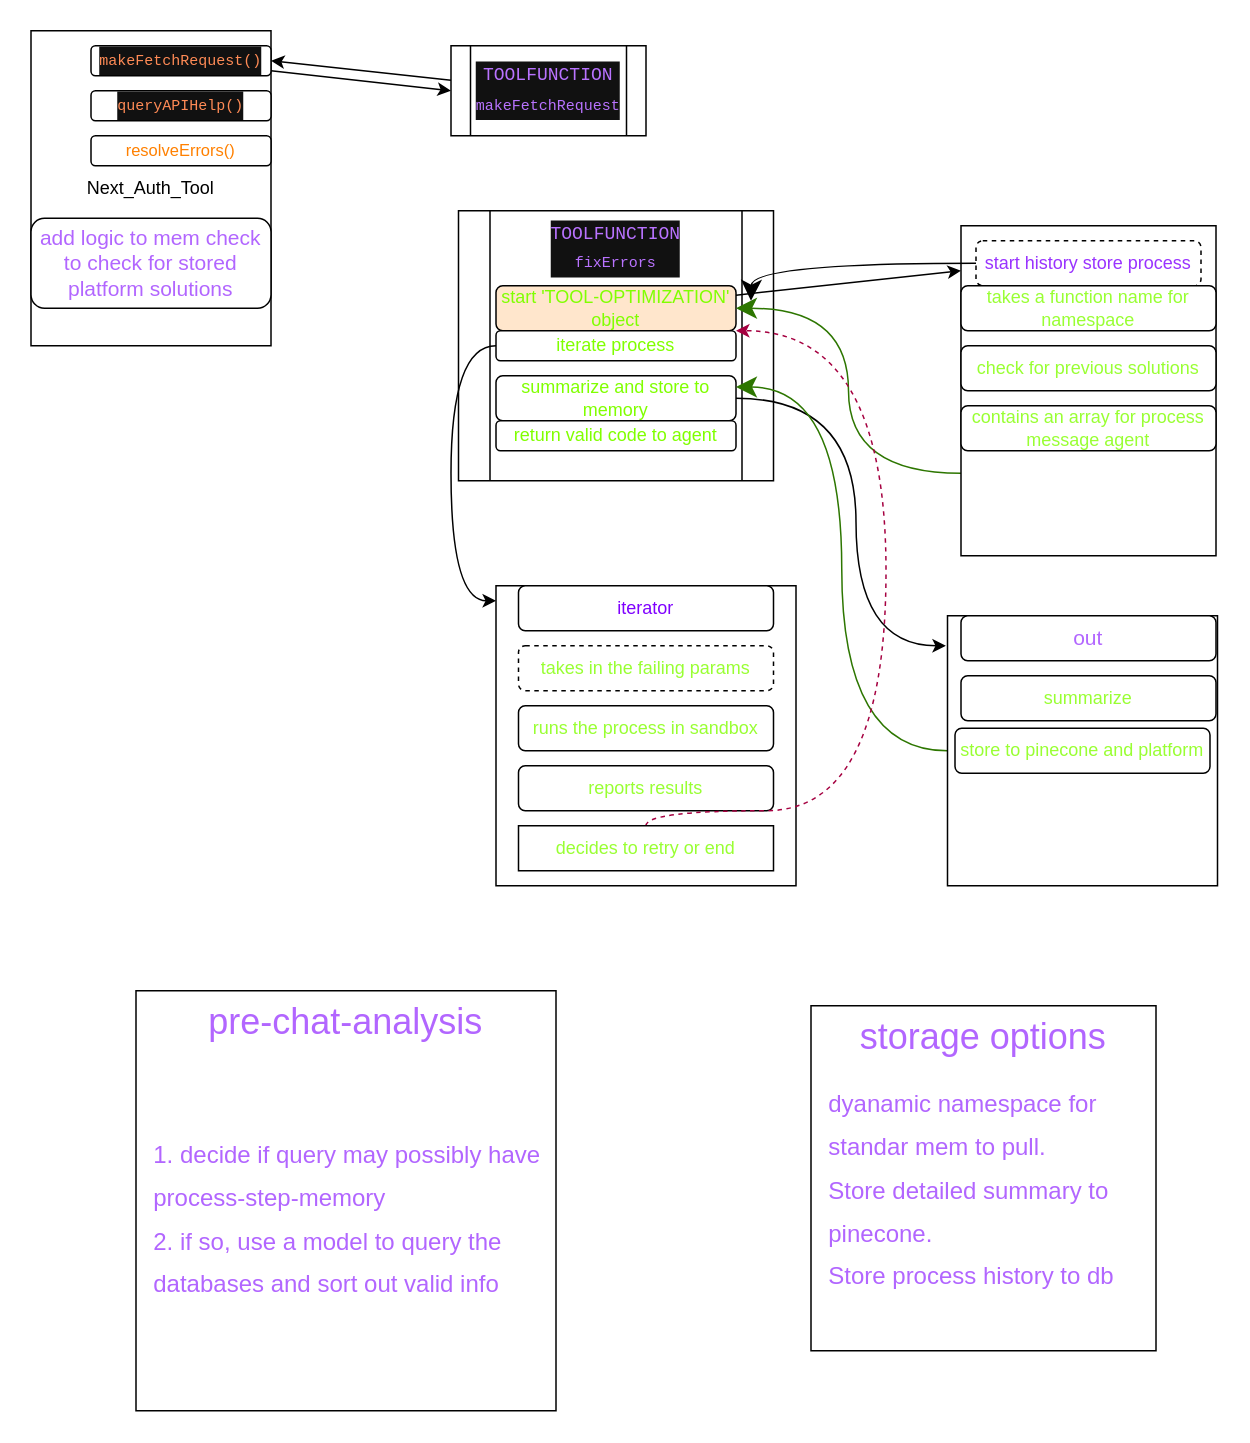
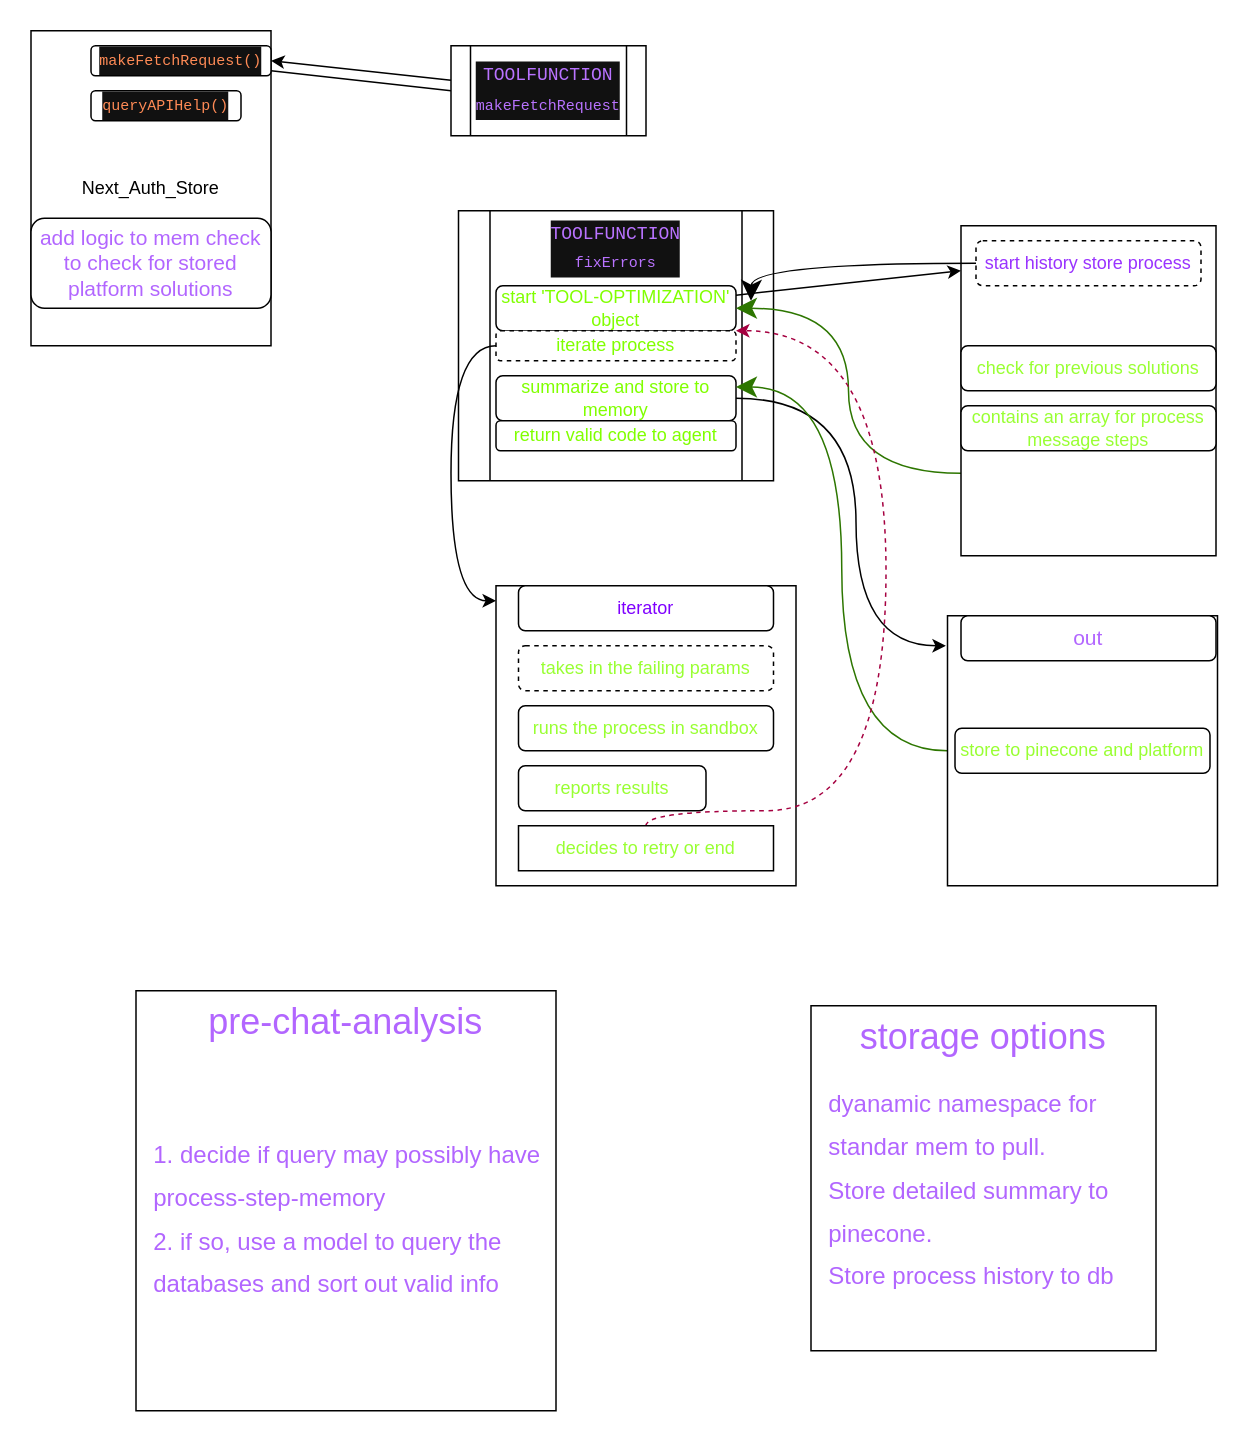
- <mxCell id="3" style="edgeStyle=none;html=1;entryX=0;entryY=0.5;entryDx=0;entryDy=0;fontSize=12;fontColor=#FF8000;" parent="1" source="4" target="8" edge="1"><mxGeometry relative="1" as="geometry" /></mxCell>
+ <mxCell id="3" style="edgeStyle=none;html=1;entryX=0;entryY=0.5;entryDx=0;entryDy=0;fontSize=12;fontColor=#FF8000;endArrow=none;" parent="1" source="4" target="8" edge="1"><mxGeometry relative="1" as="geometry" /></mxCell>
- <mxCell id="5" value="&lt;div style=&quot;color: rgb(255, 139, 86); background-color: rgb(17, 17, 17); font-family: Consolas, &amp;quot;Courier New&amp;quot;, monospace; font-size: 10px; line-height: 19px;&quot;&gt;queryAPIHelp()&lt;/div&gt;" style="rounded=1;whiteSpace=wrap;html=1;fontSize=10;" parent="1" vertex="1"><mxGeometry x="60" y="60" width="120" height="20" as="geometry" /></mxCell>
+ <mxCell id="5" value="&lt;div style=&quot;color: rgb(255, 139, 86); background-color: rgb(17, 17, 17); font-family: Consolas, &amp;quot;Courier New&amp;quot;, monospace; font-size: 10px; line-height: 19px;&quot;&gt;queryAPIHelp()&lt;/div&gt;" style="rounded=1;whiteSpace=wrap;html=1;fontSize=10;" parent="1" vertex="1"><mxGeometry x="60" y="60" width="100" height="20" as="geometry" /></mxCell>
- <mxCell id="6" value="&lt;font color=&quot;#ff8000&quot; style=&quot;font-size: 11px;&quot;&gt;resolveErrors()&lt;/font&gt;" style="rounded=1;whiteSpace=wrap;html=1;fontSize=11;" parent="1" vertex="1"><mxGeometry x="60" y="90" width="120" height="20" as="geometry" /></mxCell>
- <mxCell id="2" value="Next_Auth_Tool&lt;br&gt;" style="whiteSpace=wrap;html=1;" parent="1" vertex="1"><mxGeometry x="20" y="20" width="160" height="210" as="geometry" /></mxCell>
+ <mxCell id="2" value="Next_Auth_Store&lt;br&gt;" style="whiteSpace=wrap;html=1;" parent="1" vertex="1"><mxGeometry x="20" y="20" width="160" height="210" as="geometry" /></mxCell>
- <mxCell id="11" value="start 'TOOL-OPTIMIZATION' object" style="rounded=1;whiteSpace=wrap;html=1;fontSize=12;fontColor=#80FF00;fillColor=#ffe6cc;" parent="1" vertex="1"><mxGeometry x="330" y="190" width="160" height="30" as="geometry" /></mxCell>
+ <mxCell id="11" value="start 'TOOL-OPTIMIZATION' object" style="rounded=1;whiteSpace=wrap;html=1;fontSize=12;fontColor=#80FF00;" parent="1" vertex="1"><mxGeometry x="330" y="190" width="160" height="30" as="geometry" /></mxCell>
- <mxCell id="21" value="&lt;font color=&quot;#99ff33&quot;&gt;takes a function name for namespace&lt;/font&gt;" style="rounded=1;whiteSpace=wrap;html=1;fontSize=12;fontColor=#9933FF;" parent="1" vertex="1"><mxGeometry x="640" y="190" width="170" height="30" as="geometry" /></mxCell>
- <mxCell id="13" value="iterate process" style="rounded=1;whiteSpace=wrap;html=1;fontSize=12;fontColor=#80FF00;" parent="1" vertex="1"><mxGeometry x="330" y="220" width="160" height="20" as="geometry" /></mxCell>
+ <mxCell id="13" value="iterate process" style="rounded=1;whiteSpace=wrap;html=1;fontSize=12;fontColor=#80FF00;dashed=1;" parent="1" vertex="1"><mxGeometry x="330" y="220" width="160" height="20" as="geometry" /></mxCell>
- <mxCell id="22" value="&lt;font color=&quot;#99ff33&quot;&gt;contains an array for process message agent&lt;/font&gt;" style="rounded=1;whiteSpace=wrap;html=1;fontSize=12;fontColor=#9933FF;" parent="1" vertex="1"><mxGeometry x="640" y="270" width="170" height="30" as="geometry" /></mxCell>
+ <mxCell id="22" value="&lt;font color=&quot;#99ff33&quot;&gt;contains an array for process message steps&lt;/font&gt;" style="rounded=1;whiteSpace=wrap;html=1;fontSize=12;fontColor=#9933FF;" parent="1" vertex="1"><mxGeometry x="640" y="270" width="170" height="30" as="geometry" /></mxCell>
- <mxCell id="26" value="&lt;font color=&quot;#99ff33&quot;&gt;summarize&lt;/font&gt;" style="rounded=1;whiteSpace=wrap;html=1;fontSize=12;fontColor=#9933FF;" parent="1" vertex="1"><mxGeometry x="640" y="450" width="170" height="30" as="geometry" /></mxCell>
- <mxCell id="32" value="&lt;font color=&quot;#99ff33&quot;&gt;reports results&lt;/font&gt;" style="rounded=1;whiteSpace=wrap;html=1;fontSize=12;fontColor=#9933FF;" parent="1" vertex="1"><mxGeometry x="345" y="510" width="170" height="30" as="geometry" /></mxCell>
+ <mxCell id="32" value="&lt;font color=&quot;#99ff33&quot;&gt;reports results&lt;/font&gt;" style="rounded=1;whiteSpace=wrap;html=1;fontSize=12;fontColor=#9933FF;" parent="1" vertex="1"><mxGeometry x="345" y="510" width="125" height="30" as="geometry" /></mxCell>
